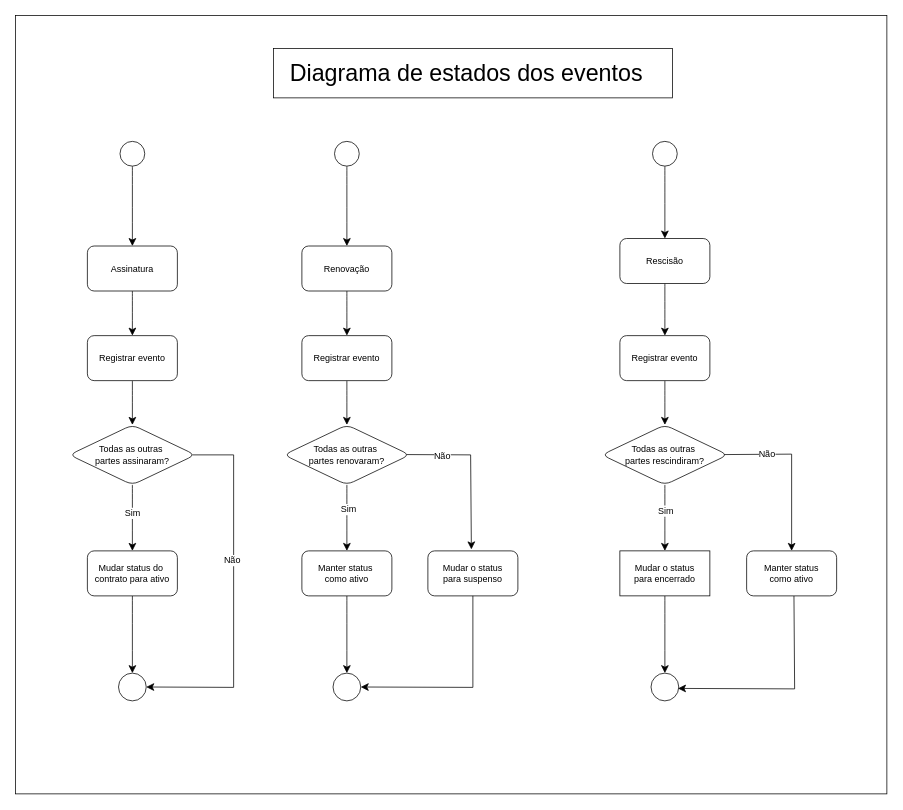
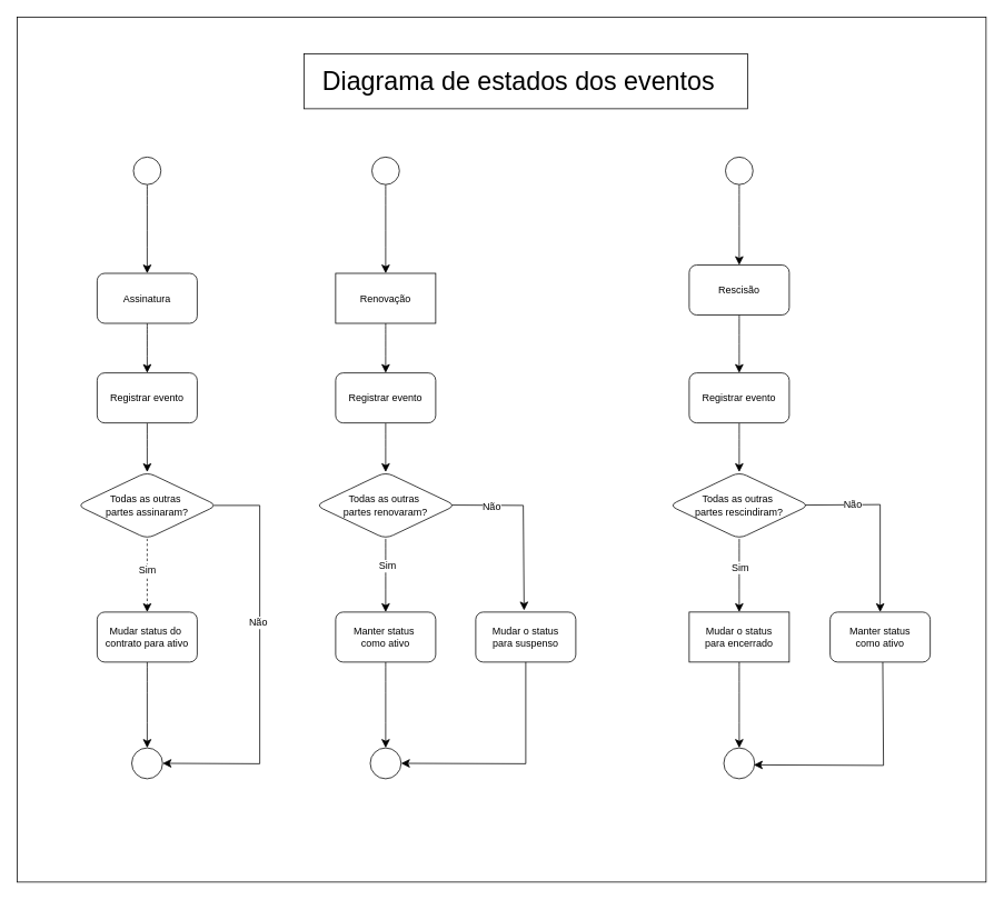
- <mxCell id="17" value="Renovação" style="rounded=1;whiteSpace=wrap;html=1;" vertex="1" parent="1"><mxGeometry x="402" y="327.5" width="120" height="60" as="geometry" /></mxCell>
+ <mxCell id="17" value="Renovação" style="whiteSpace=wrap;html=1;rounded=0;" vertex="1" parent="1"><mxGeometry x="402" y="327.5" width="120" height="60" as="geometry" /></mxCell>
- <mxCell id="7" value="" style="edgeStyle=none;curved=1;rounded=0;orthogonalLoop=1;jettySize=auto;html=1;fontSize=12;startSize=8;endSize=8;" edge="1" parent="1" source="9" target="13"><mxGeometry relative="1" as="geometry" /></mxCell>
+ <mxCell id="7" value="" style="edgeStyle=none;curved=1;rounded=0;orthogonalLoop=1;jettySize=auto;html=1;fontSize=12;startSize=8;endSize=8;dashed=1;" edge="1" parent="1" source="9" target="13"><mxGeometry relative="1" as="geometry" /></mxCell>
